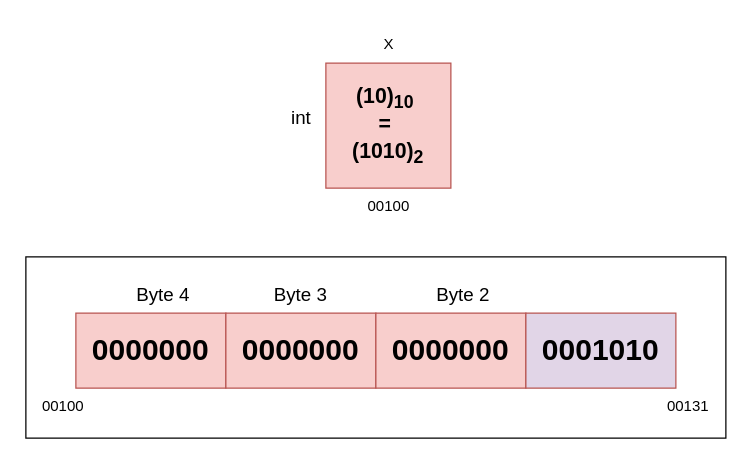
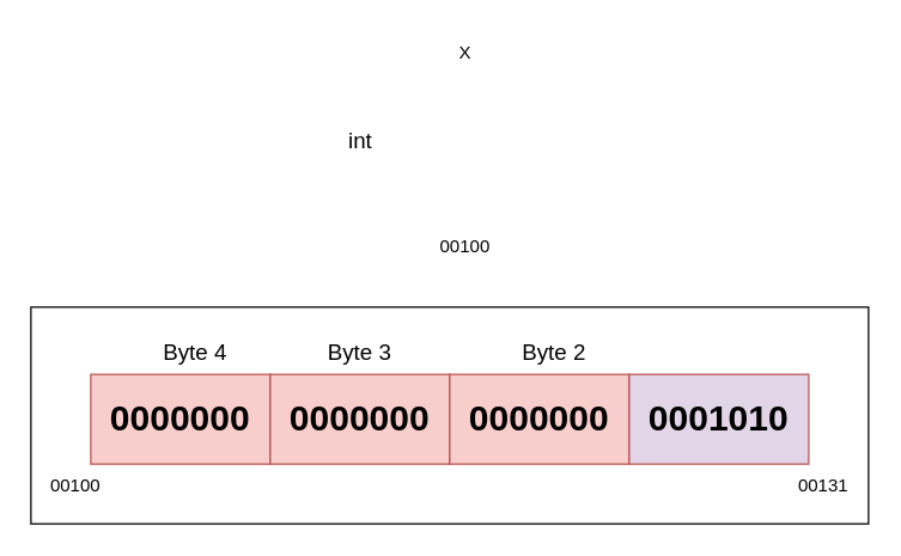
- <mxCell id="12" value="&lt;font style=&quot;font-size: 17px;&quot;&gt;(10)&lt;sub&gt;10&lt;/sub&gt;&amp;nbsp;&lt;/font&gt;&lt;div&gt;&lt;font style=&quot;font-size: 17px;&quot;&gt;=&amp;nbsp;&lt;/font&gt;&lt;/div&gt;&lt;div&gt;&lt;font style=&quot;font-size: 17px;&quot;&gt;(1010)&lt;sub&gt;2&lt;/sub&gt;&lt;/font&gt;&lt;/div&gt;" style="whiteSpace=wrap;html=1;aspect=fixed;fillColor=#f8cecc;strokeColor=#b85450;fontStyle=1" vertex="1" parent="1"><mxGeometry x="260" width="100" height="100" as="geometry" y="50" /></mxCell>
